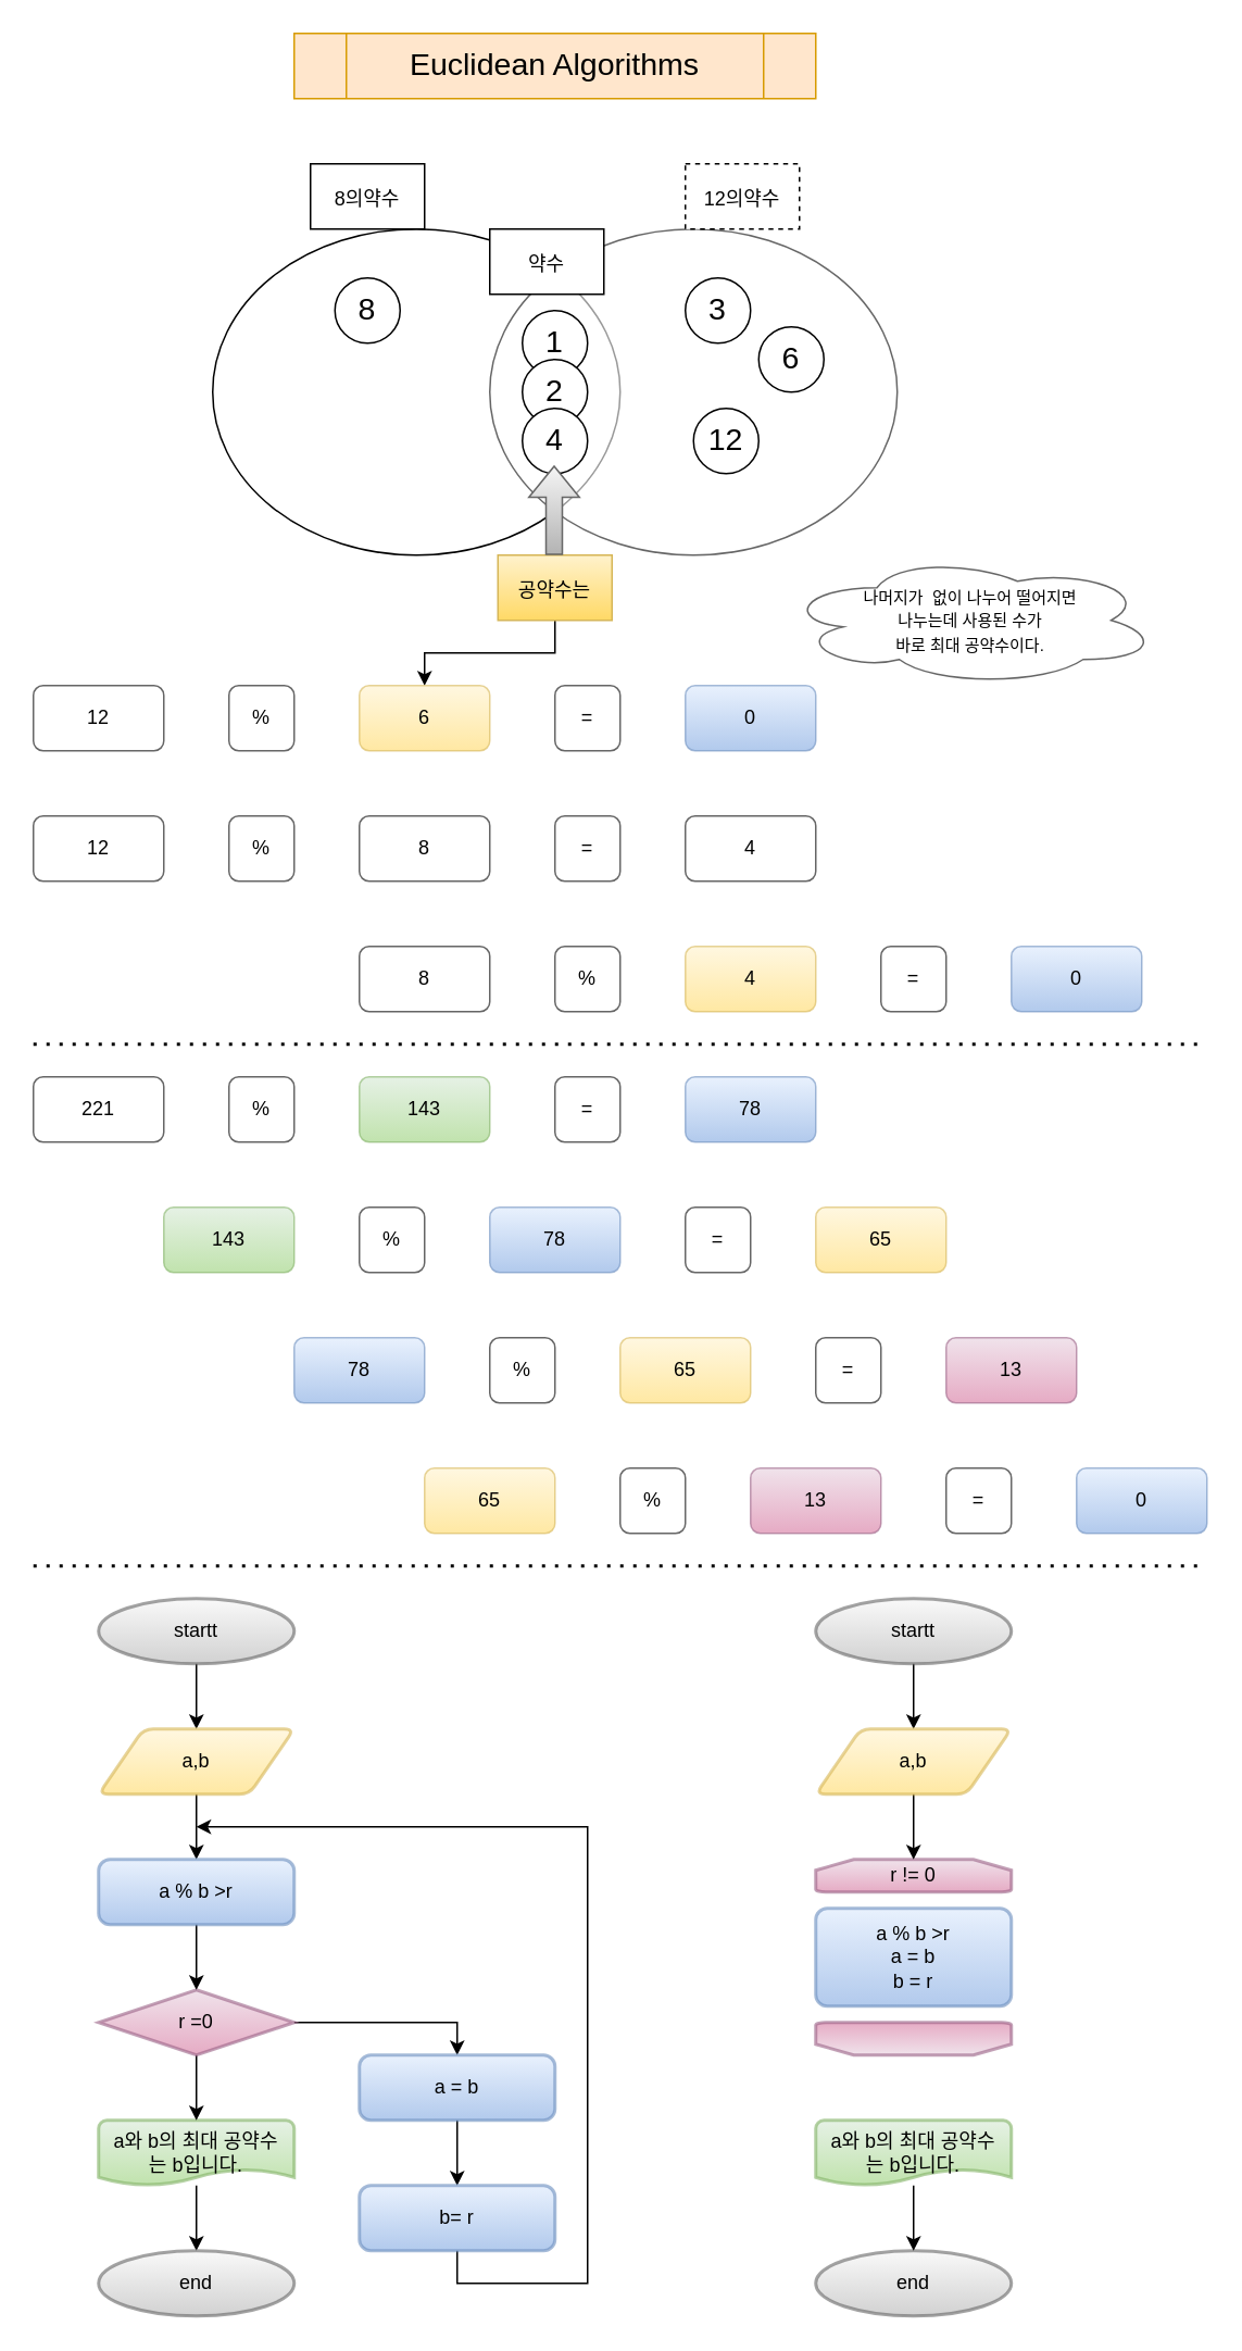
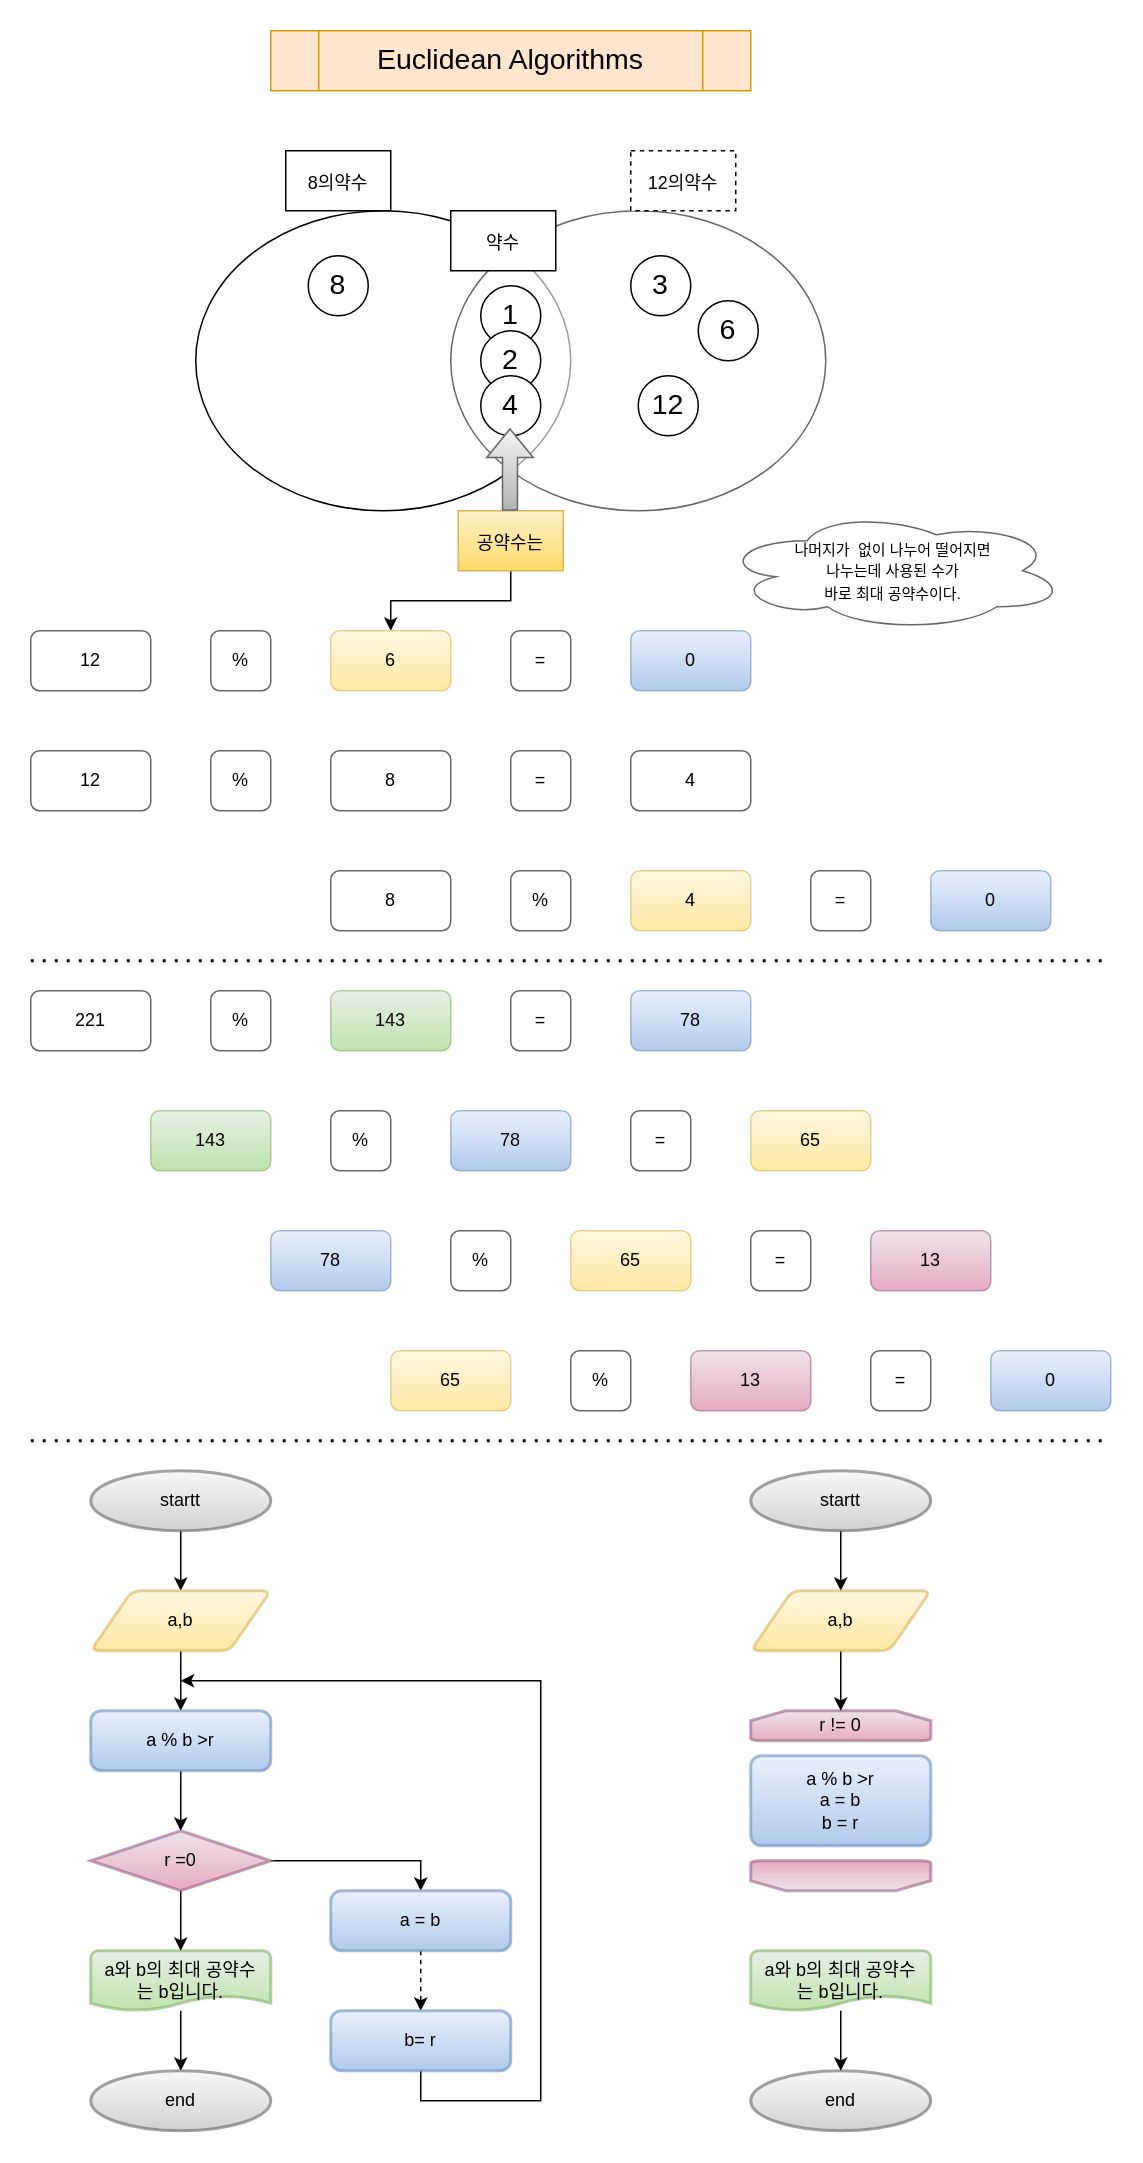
- <mxCell id="68" value="" style="edgeStyle=orthogonalEdgeStyle;rounded=0;orthogonalLoop=1;jettySize=auto;html=1;fontSize=12;" edge="1" parent="1" source="69" target="71"><mxGeometry relative="1" as="geometry" /></mxCell>
+ <mxCell id="68" value="" style="edgeStyle=orthogonalEdgeStyle;rounded=0;orthogonalLoop=1;jettySize=auto;html=1;fontSize=12;dashed=1;" edge="1" parent="1" source="69" target="71"><mxGeometry relative="1" as="geometry" /></mxCell>
